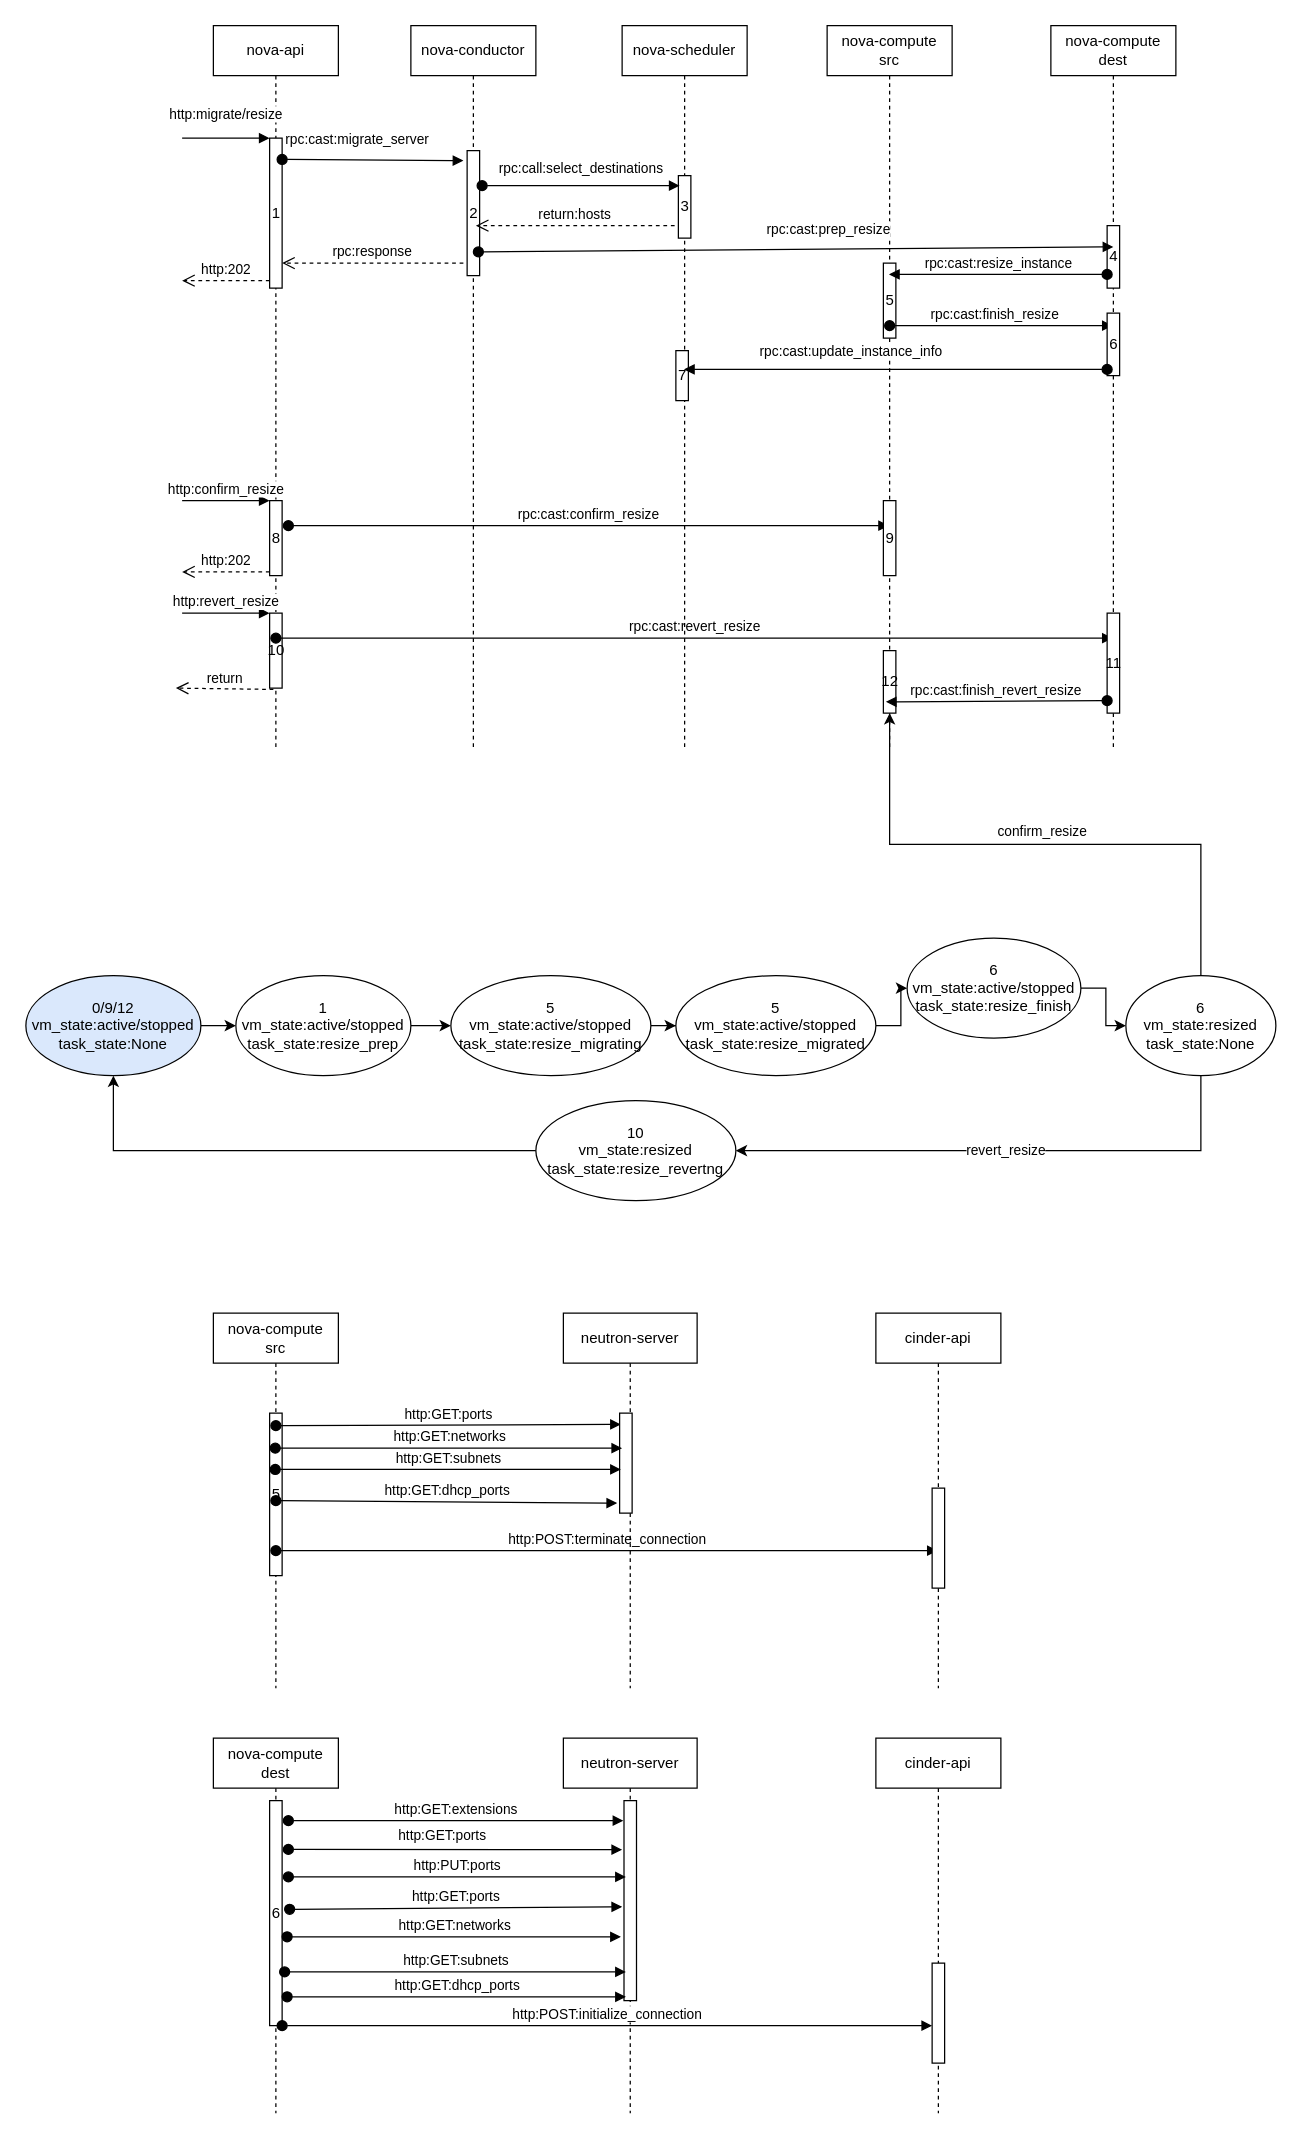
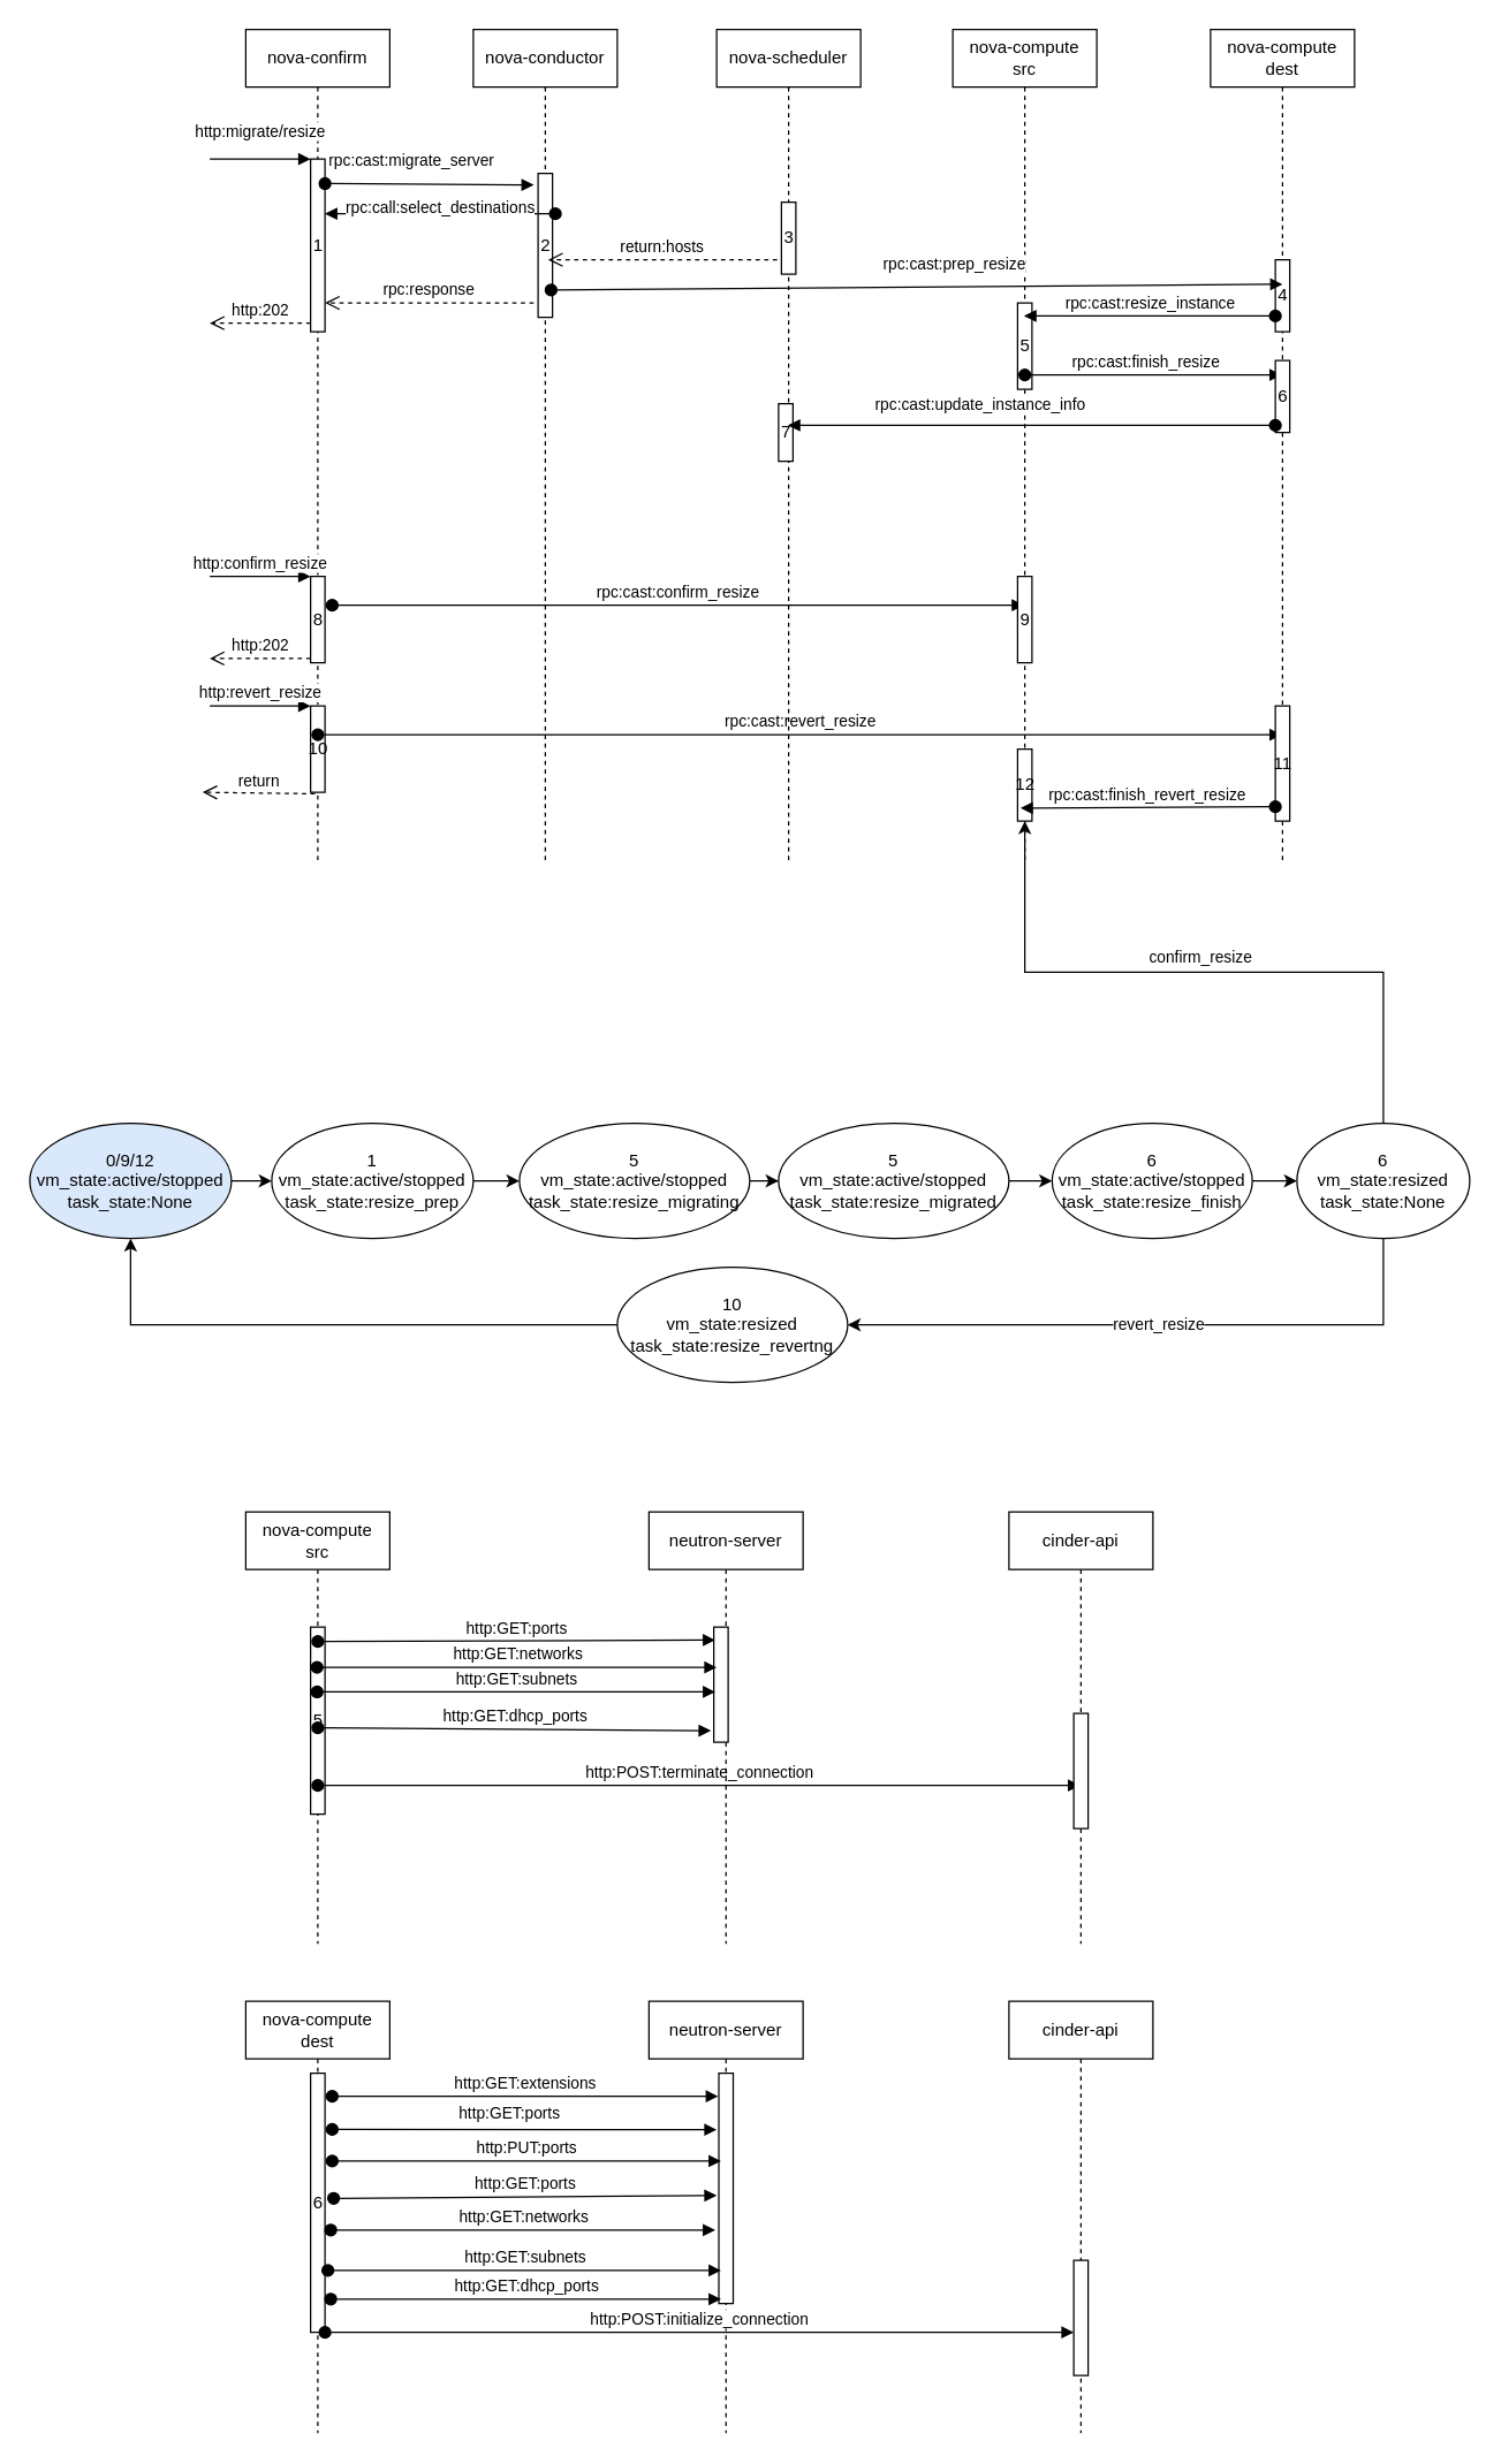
- <mxCell id="2" value="nova-api" style="shape=umlLifeline;perimeter=lifelinePerimeter;whiteSpace=wrap;html=1;container=1;collapsible=0;recursiveResize=0;outlineConnect=0;" parent="1" vertex="1"><mxGeometry x="170" y="20" width="100" height="580" as="geometry" /></mxCell>
+ <mxCell id="2" value="nova-confirm" style="shape=umlLifeline;perimeter=lifelinePerimeter;whiteSpace=wrap;html=1;container=1;collapsible=0;recursiveResize=0;outlineConnect=0;" parent="1" vertex="1"><mxGeometry x="170" y="20" width="100" height="580" as="geometry" /></mxCell>
- <mxCell id="30" value="rpc:call:select_destinations" style="html=1;verticalAlign=bottom;startArrow=oval;startFill=1;endArrow=block;startSize=8;exitX=1.2;exitY=0.28;exitDx=0;exitDy=0;exitPerimeter=0;entryX=0.1;entryY=0.16;entryDx=0;entryDy=0;entryPerimeter=0;" parent="1" source="15" target="17" edge="1"><mxGeometry x="-0.006" y="5" width="60" relative="1" as="geometry"><mxPoint x="640" y="380" as="sourcePoint" /><mxPoint x="700" y="380" as="targetPoint" /><mxPoint as="offset" /></mxGeometry></mxCell>
+ <mxCell id="30" value="rpc:call:select_destinations" style="html=1;verticalAlign=bottom;startArrow=oval;startFill=1;endArrow=block;startSize=8;exitX=1.2;exitY=0.28;exitDx=0;exitDy=0;exitPerimeter=0;" parent="1" source="15" target="3" edge="1"><mxGeometry x="-0.006" y="5" width="60" relative="1" as="geometry"><mxPoint x="640" y="380" as="sourcePoint" /><mxPoint x="700" y="380" as="targetPoint" /><mxPoint as="offset" /></mxGeometry></mxCell>
- <mxCell id="45" value="6&lt;br&gt;vm_state:active/stopped&lt;br&gt;task_state:resize_finish" style="ellipse;whiteSpace=wrap;html=1;" parent="1" vertex="1"><mxGeometry x="725" y="750" width="139" height="80" as="geometry" /></mxCell>
+ <mxCell id="45" value="6&lt;br&gt;vm_state:active/stopped&lt;br&gt;task_state:resize_finish" style="ellipse;whiteSpace=wrap;html=1;" parent="1" vertex="1"><mxGeometry x="730" y="780" width="139" height="80" as="geometry" /></mxCell>
